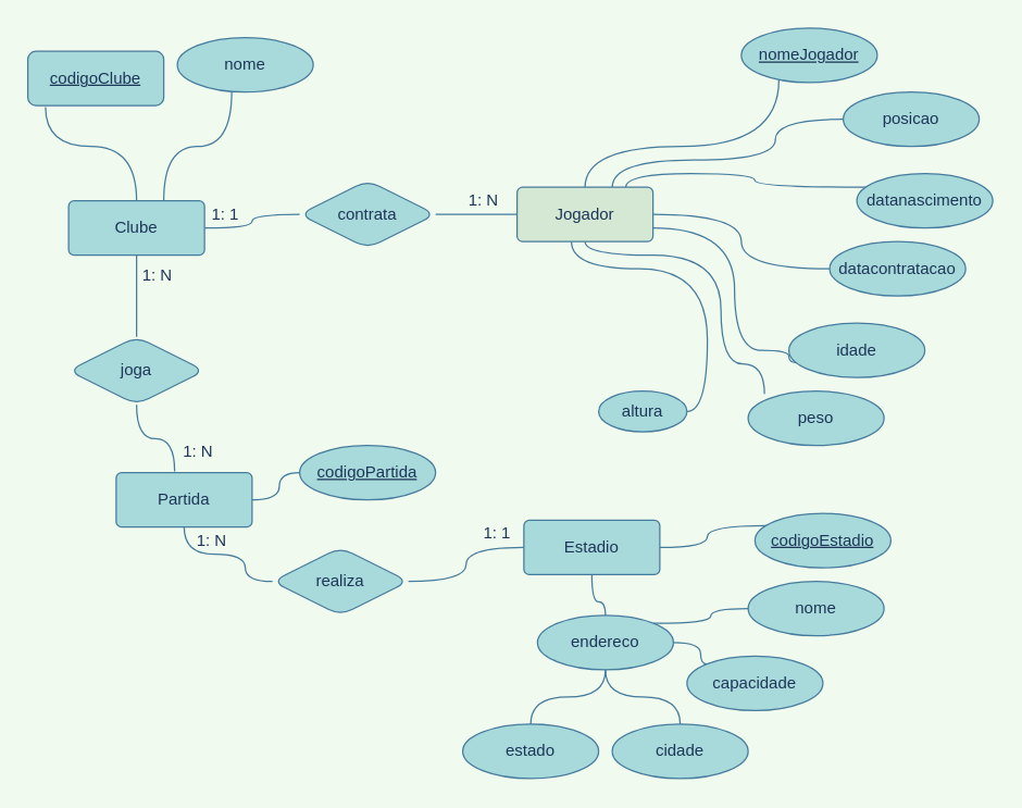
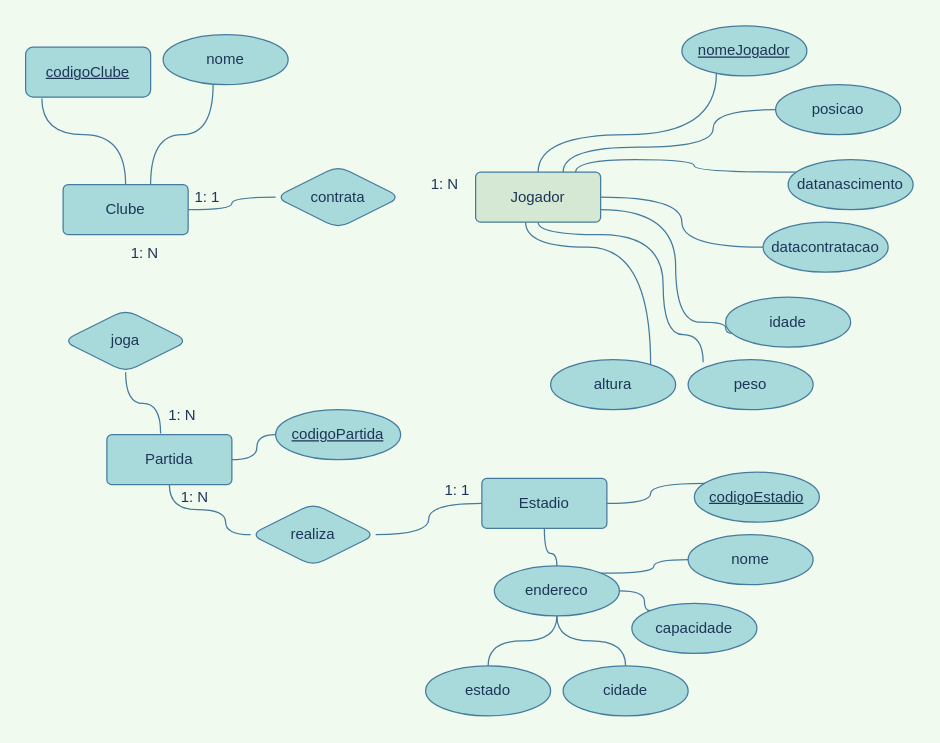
- <mxCell id="41" style="edgeStyle=orthogonalEdgeStyle;rounded=1;orthogonalLoop=1;jettySize=auto;html=1;endArrow=none;endFill=0;labelBackgroundColor=#F1FAEE;strokeColor=#457B9D;fontColor=#1D3557;curved=1;" parent="1" source="42" target="16" edge="1"><mxGeometry relative="1" as="geometry" /></mxCell>
- <mxCell id="5" style="edgeStyle=orthogonalEdgeStyle;rounded=1;orthogonalLoop=1;jettySize=auto;html=1;endArrow=none;endFill=0;labelBackgroundColor=#F1FAEE;strokeColor=#457B9D;fontColor=#1D3557;curved=1;" parent="1" source="6" target="46" edge="1"><mxGeometry relative="1" as="geometry" /></mxCell>
- <mxCell id="23" value="altura" style="ellipse;whiteSpace=wrap;html=1;align=center;rounded=1;glass=1;fillColor=#A8DADC;strokeColor=#457B9D;fontColor=#1D3557;" parent="1" vertex="1"><mxGeometry x="440" y="287" width="65" height="30" as="geometry" /></mxCell>
+ <mxCell id="23" value="altura" style="ellipse;whiteSpace=wrap;html=1;align=center;rounded=1;glass=1;fillColor=#A8DADC;strokeColor=#457B9D;fontColor=#1D3557;" parent="1" vertex="1"><mxGeometry x="440" y="287" width="100" height="40" as="geometry" /></mxCell>
